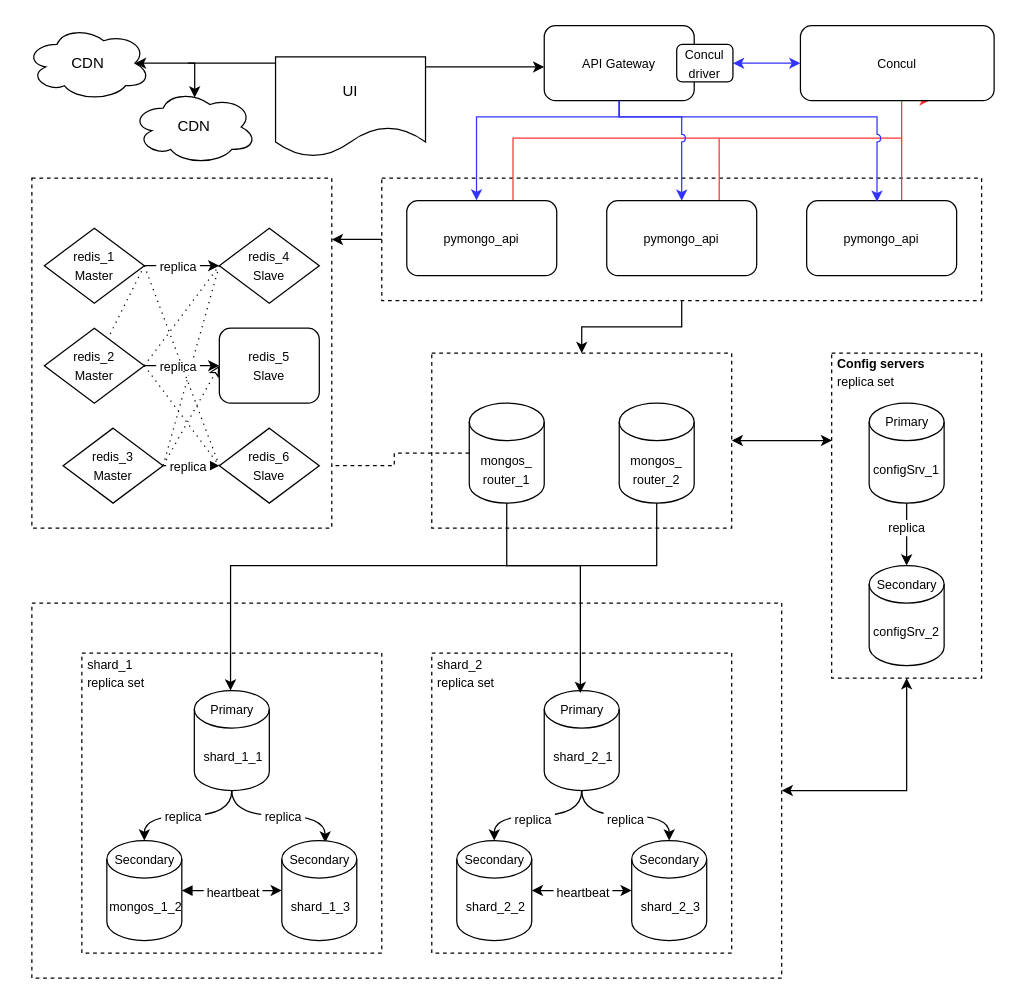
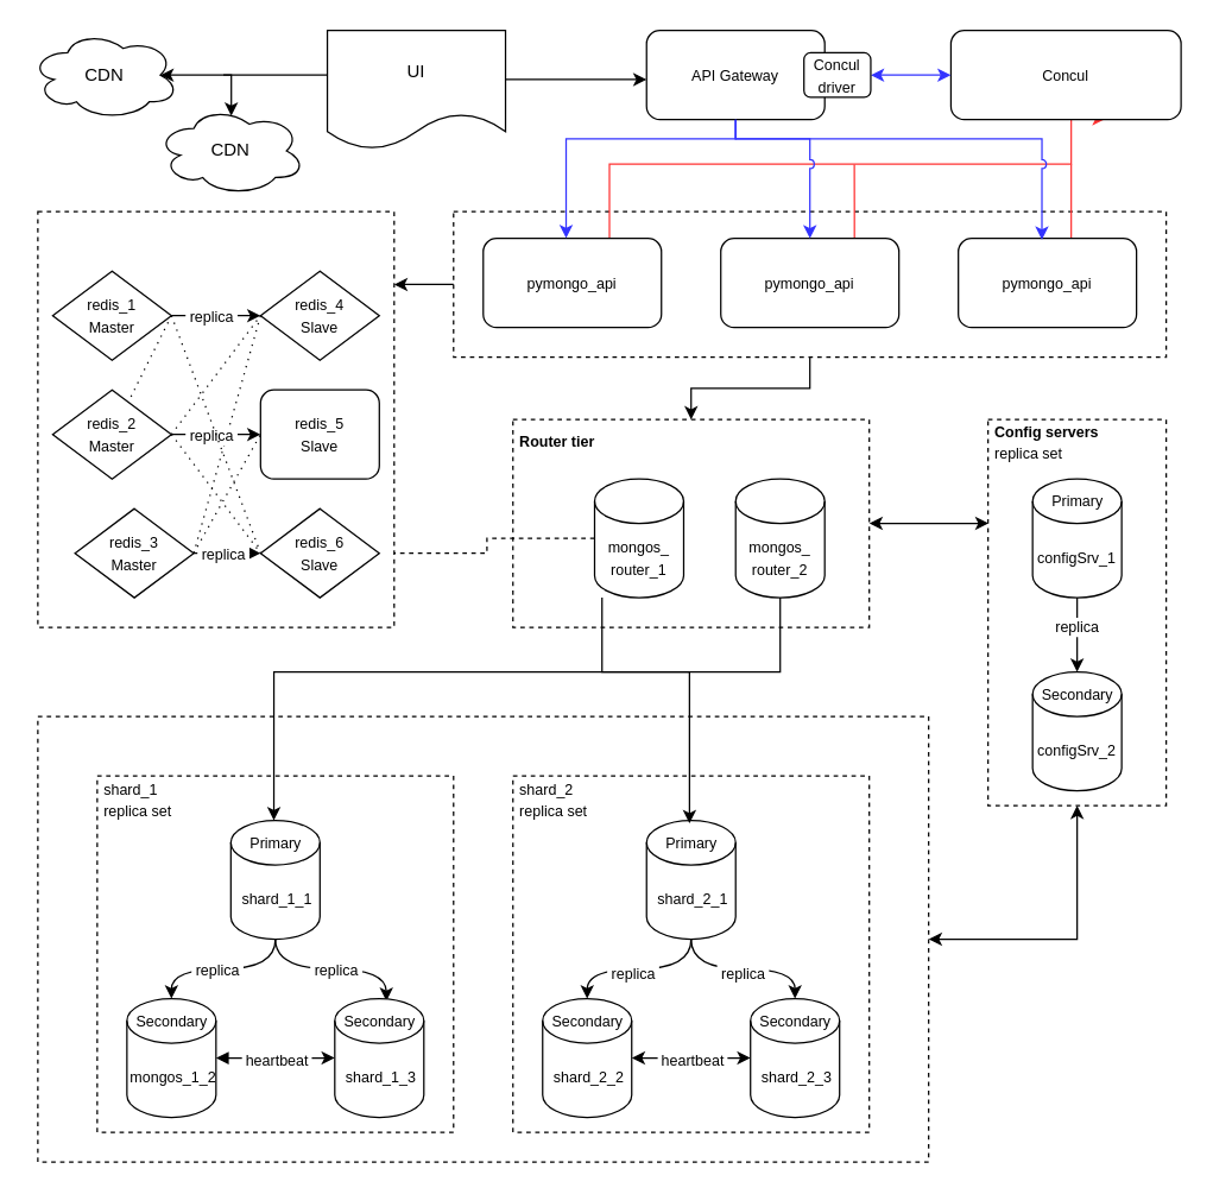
- <mxCell id="84" value="UI" style="shape=document;whiteSpace=wrap;html=1;boundedLbl=1;" parent="1" vertex="1"><mxGeometry x="220" y="45" width="120" height="80" as="geometry" /></mxCell>
+ <mxCell id="84" value="UI" style="shape=document;whiteSpace=wrap;html=1;boundedLbl=1;" parent="1" vertex="1"><mxGeometry x="220" y="20" width="120" height="80" as="geometry" /></mxCell>
+ <mxCell id="10" value="&lt;b&gt;&lt;font style=&quot;font-size: 10px;&quot;&gt;&amp;nbsp;Router tier&lt;/font&gt;&lt;/b&gt;" style="text;html=1;align=left;verticalAlign=middle;resizable=0;points=[];autosize=1;strokeColor=none;fillColor=none;" parent="1" vertex="1"><mxGeometry x="345" y="282" width="80" height="30" as="geometry" /></mxCell>
- <mxCell id="57" style="rounded=0;orthogonalLoop=1;jettySize=auto;html=1;entryX=0;entryY=0.5;entryDx=0;entryDy=0;dashed=1;dashPattern=1 4;endArrow=classic;endFill=0;exitX=1;exitY=0.5;exitDx=0;exitDy=0;" parent="1" source="58" target="59" edge="1"><mxGeometry relative="1" as="geometry" /></mxCell>
+ <mxCell id="57" style="rounded=0;orthogonalLoop=1;jettySize=auto;html=1;entryX=0;entryY=0.5;entryDx=0;entryDy=0;dashed=1;dashPattern=1 4;endArrow=none;endFill=0;exitX=1;exitY=0.5;exitDx=0;exitDy=0;" parent="1" source="58" target="59" edge="1"><mxGeometry relative="1" as="geometry" /></mxCell>
- <mxCell id="9" value="&lt;font style=&quot;font-size: 10px;&quot;&gt;&lt;span style=&quot;text-wrap: nowrap;&quot;&gt;mongos_&lt;br&gt;router_&lt;/span&gt;&lt;span style=&quot;text-wrap: nowrap; background-color: initial;&quot;&gt;1&lt;/span&gt;&lt;/font&gt;" style="shape=cylinder3;whiteSpace=wrap;html=1;boundedLbl=1;backgroundOutline=1;size=15;" parent="1" vertex="1"><mxGeometry x="375" y="322" width="60" height="80" as="geometry" /></mxCell>
+ <mxCell id="9" value="&lt;font style=&quot;font-size: 10px;&quot;&gt;&lt;span style=&quot;text-wrap: nowrap;&quot;&gt;mongos_&lt;br&gt;router_&lt;/span&gt;&lt;span style=&quot;text-wrap: nowrap; background-color: initial;&quot;&gt;1&lt;/span&gt;&lt;/font&gt;" style="shape=cylinder3;whiteSpace=wrap;html=1;boundedLbl=1;backgroundOutline=1;size=15;" parent="1" vertex="1"><mxGeometry x="400" y="322" width="60" height="80" as="geometry" /></mxCell>
